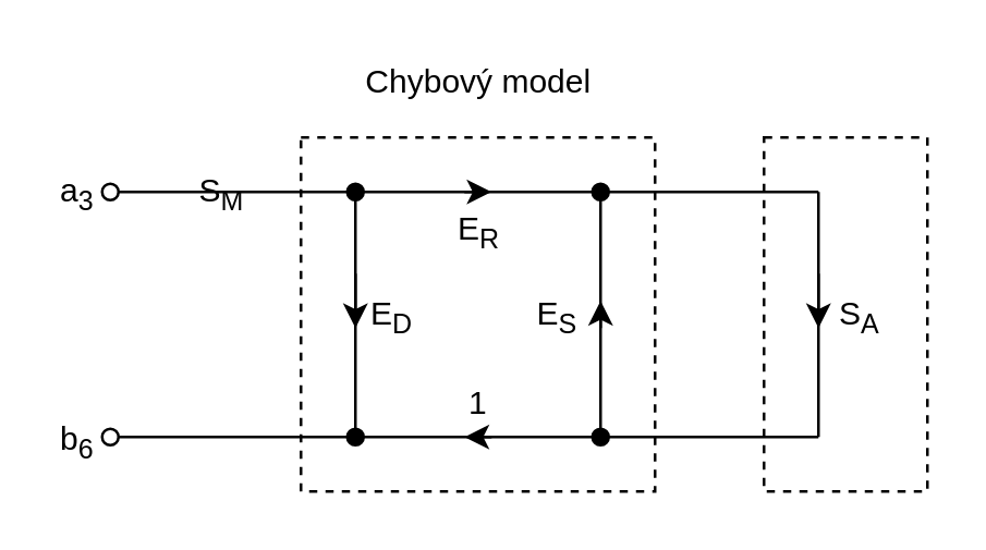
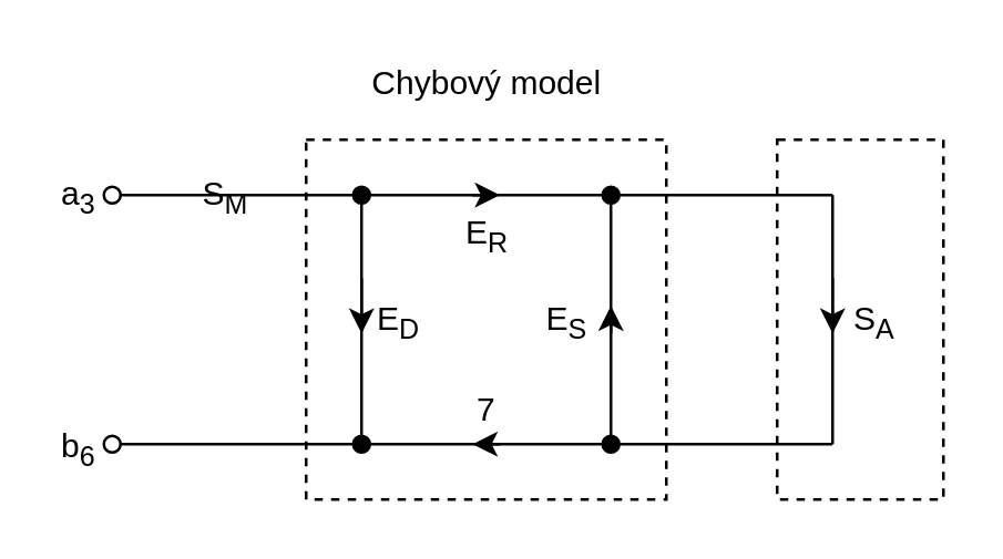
- <mxCell id="16" value="1" style="text;html=1;resizable=0;points=[];autosize=1;align=left;verticalAlign=top;spacingTop=-4;" parent="1" vertex="1"><mxGeometry x="170" y="138" width="20" height="20" as="geometry" /></mxCell>
+ <mxCell id="16" value="7" style="text;html=1;resizable=0;points=[];autosize=1;align=left;verticalAlign=top;spacingTop=-4;" parent="1" vertex="1"><mxGeometry x="170" y="138" width="20" height="20" as="geometry" /></mxCell>
